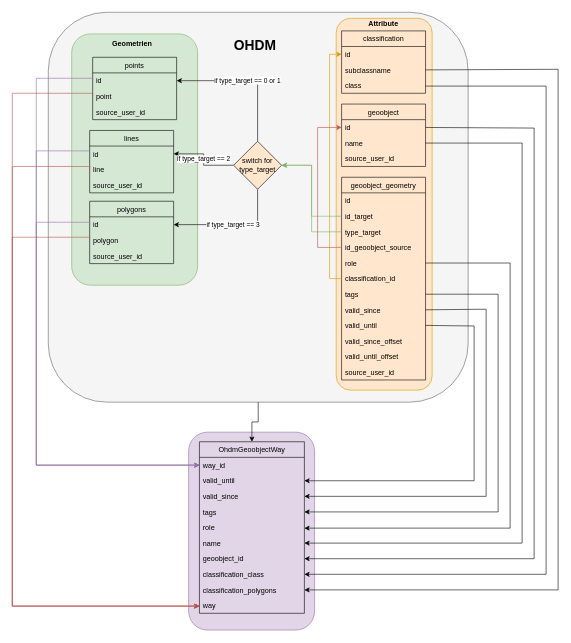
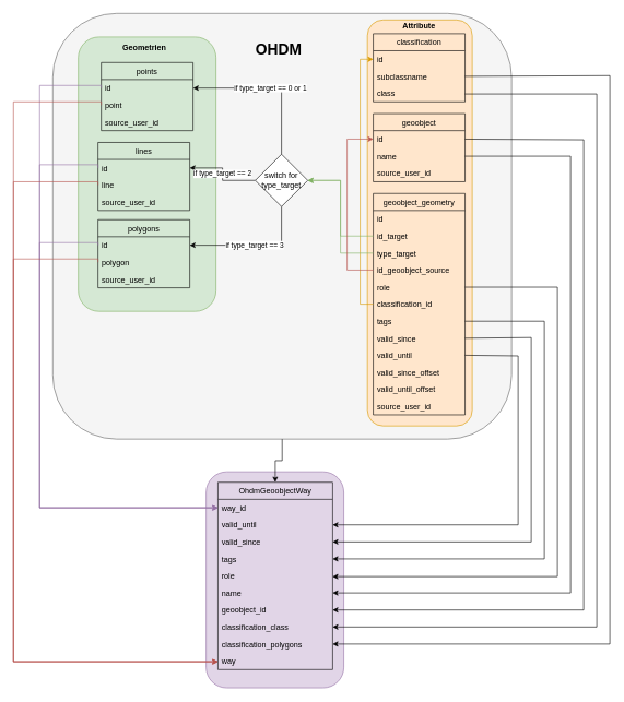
- <mxCell id="47" value="switch for&lt;br&gt;type_target" style="rhombus;whiteSpace=wrap;html=1;fillColor=#ffe6cc;" parent="1" vertex="1"><mxGeometry x="389" y="235" width="80" height="80" as="geometry" /></mxCell>
+ <mxCell id="47" value="switch for&lt;br&gt;type_target" style="rhombus;whiteSpace=wrap;html=1;" parent="1" vertex="1"><mxGeometry x="389" y="235" width="80" height="80" as="geometry" /></mxCell>
